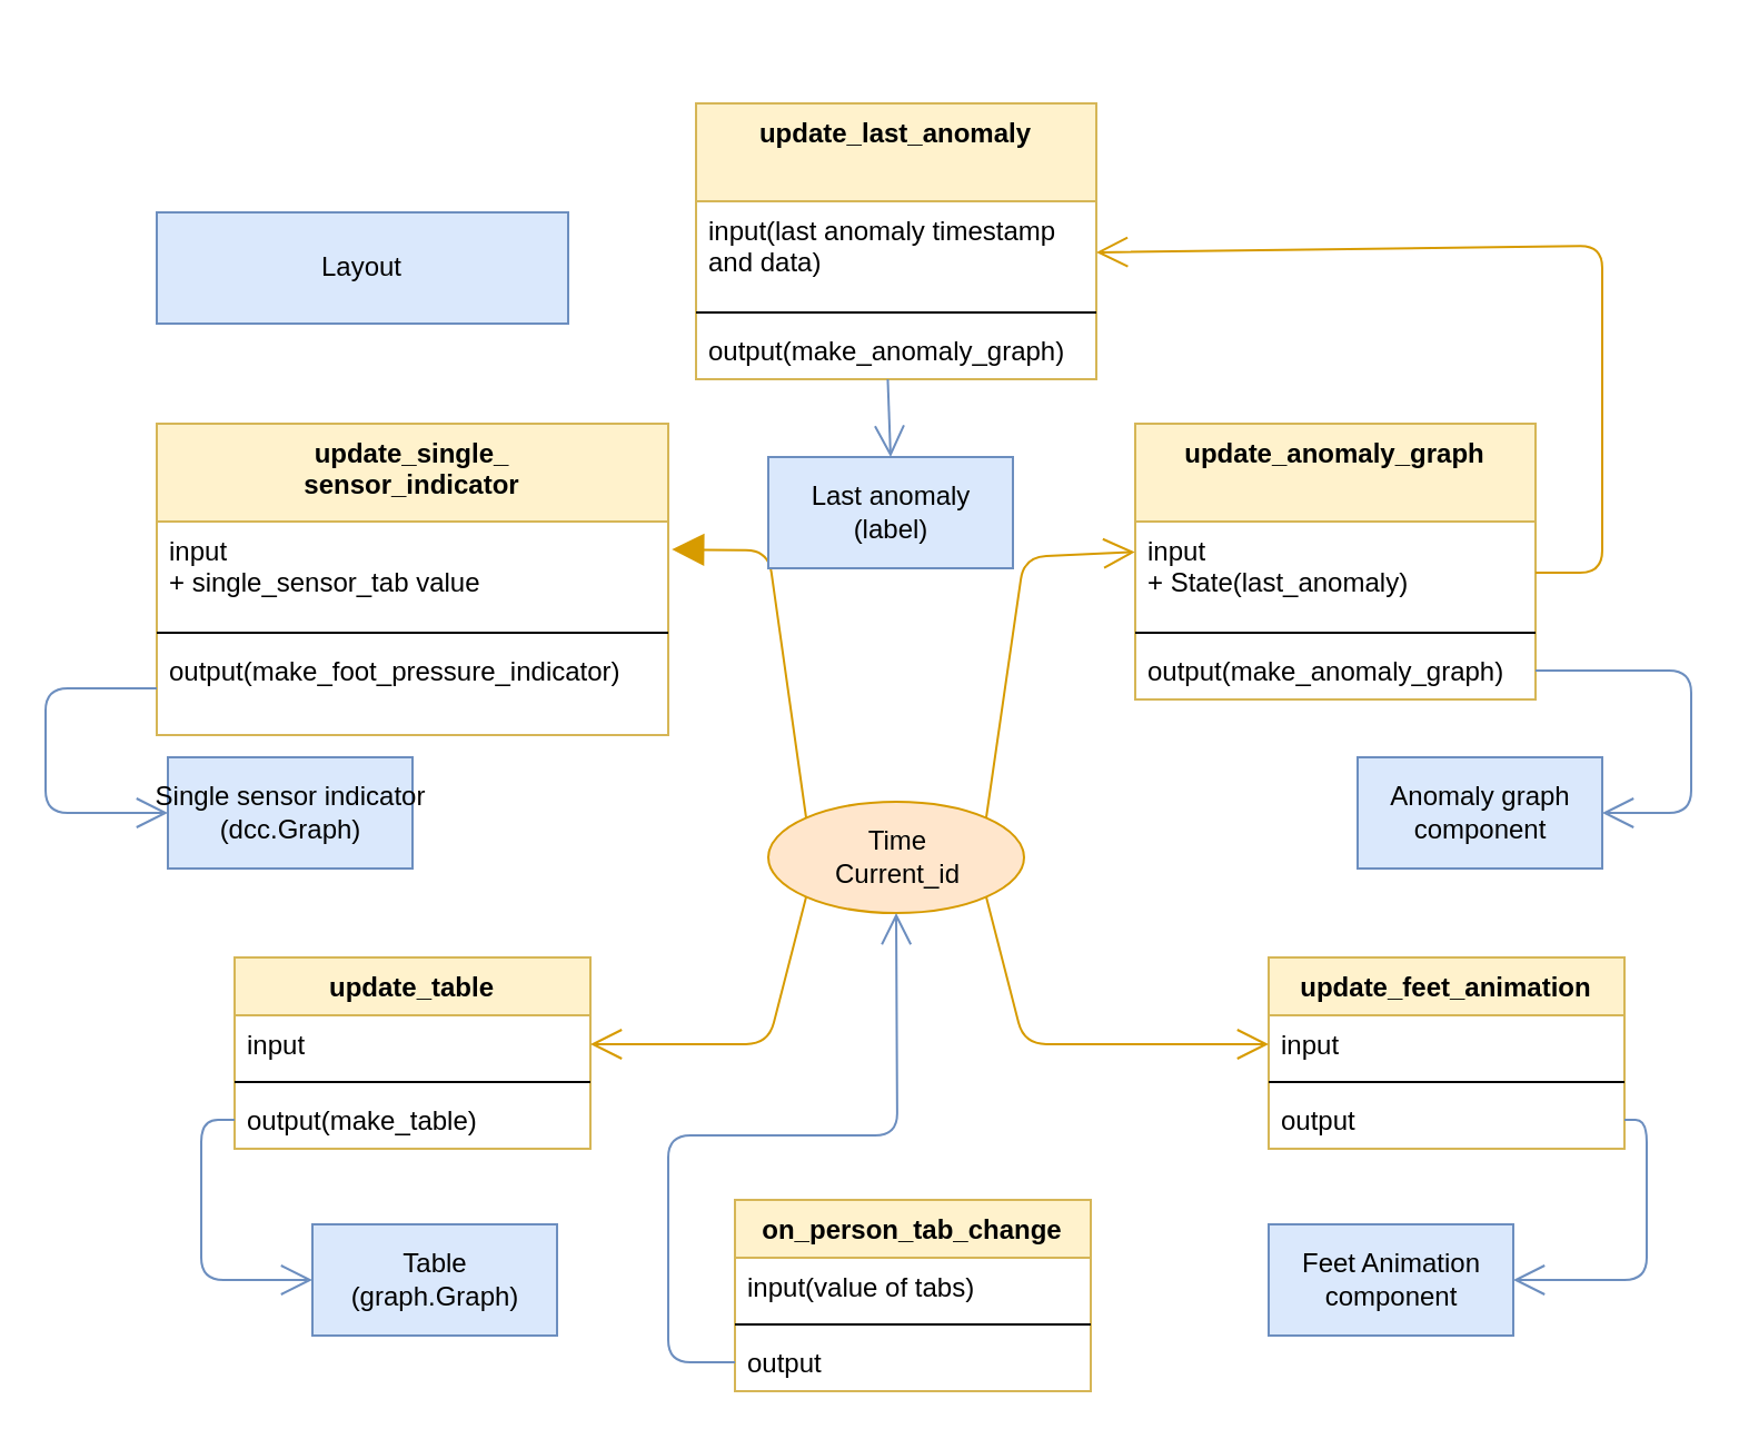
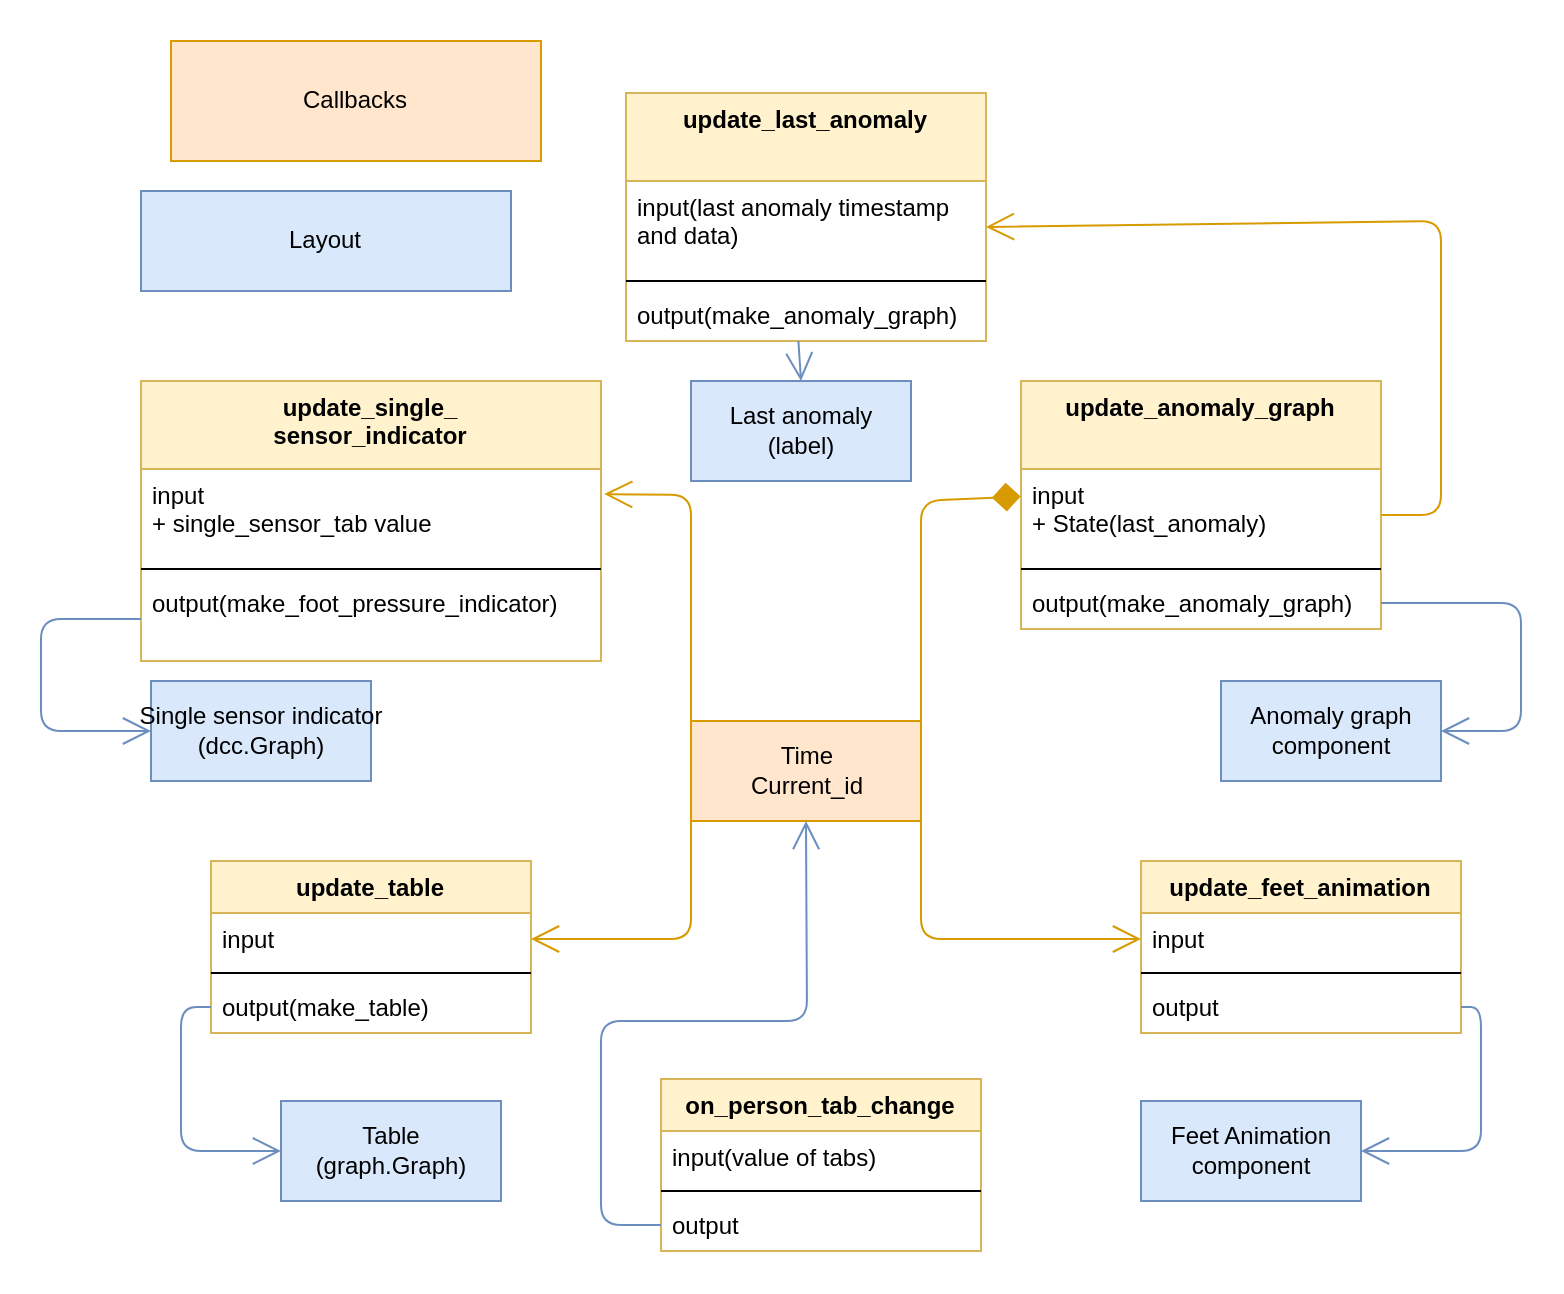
+ <mxCell id="43" value="Callbacks" style="rounded=0;whiteSpace=wrap;html=1;fillColor=#ffe6cc;strokeColor=#d79b00;" parent="1" vertex="1"><mxGeometry x="85" y="20" width="185" height="60" as="geometry" /></mxCell>
- <mxCell id="35" value="Last anomaly&lt;br&gt;(label)" style="html=1;fillColor=#dae8fc;strokeColor=#6c8ebf;" parent="1" vertex="1"><mxGeometry x="345" y="205" width="110" height="50" as="geometry" /></mxCell>
+ <mxCell id="35" value="Last anomaly&lt;br&gt;(label)" style="html=1;fillColor=#dae8fc;strokeColor=#6c8ebf;" parent="1" vertex="1"><mxGeometry x="345" y="190" width="110" height="50" as="geometry" /></mxCell>
- <mxCell id="21" value="" style="endArrow=block;endFill=1;endSize=12;html=1;exitX=0;exitY=0;exitDx=0;exitDy=0;entryX=1.007;entryY=0.273;entryDx=0;entryDy=0;fillColor=#ffe6cc;strokeColor=#d79b00;entryPerimeter=0;" parent="1" source="2" target="18" edge="1"><mxGeometry width="160" relative="1" as="geometry"><mxPoint x="355" y="420" as="sourcePoint" /><mxPoint x="310" y="479" as="targetPoint" /><Array as="points"><mxPoint x="345" y="247" /></Array></mxGeometry></mxCell>
+ <mxCell id="21" value="" style="endArrow=open;endFill=1;endSize=12;html=1;exitX=0;exitY=0;exitDx=0;exitDy=0;entryX=1.007;entryY=0.273;entryDx=0;entryDy=0;fillColor=#ffe6cc;strokeColor=#d79b00;entryPerimeter=0;" parent="1" source="2" target="18" edge="1"><mxGeometry width="160" relative="1" as="geometry"><mxPoint x="355" y="420" as="sourcePoint" /><mxPoint x="310" y="479" as="targetPoint" /><Array as="points"><mxPoint x="345" y="247" /></Array></mxGeometry></mxCell>
- <mxCell id="37" value="" style="endArrow=open;endFill=1;endSize=12;html=1;exitX=1;exitY=0;exitDx=0;exitDy=0;entryX=-0.001;entryY=0.298;entryDx=0;entryDy=0;fillColor=#ffe6cc;strokeColor=#d79b00;entryPerimeter=0;" parent="1" source="2" target="23" edge="1"><mxGeometry width="160" relative="1" as="geometry"><mxPoint x="355" y="370" as="sourcePoint" /><mxPoint x="310" y="267" as="targetPoint" /><Array as="points"><mxPoint x="460" y="250" /></Array></mxGeometry></mxCell>
+ <mxCell id="37" value="" style="endArrow=diamond;endFill=1;endSize=12;html=1;exitX=1;exitY=0;exitDx=0;exitDy=0;entryX=-0.001;entryY=0.298;entryDx=0;entryDy=0;fillColor=#ffe6cc;strokeColor=#d79b00;entryPerimeter=0;" parent="1" source="2" target="23" edge="1"><mxGeometry width="160" relative="1" as="geometry"><mxPoint x="355" y="370" as="sourcePoint" /><mxPoint x="310" y="267" as="targetPoint" /><Array as="points"><mxPoint x="460" y="250" /></Array></mxGeometry></mxCell>
- <mxCell id="2" value="Time&lt;br&gt;Current_id" style="ellipse;html=1;fillColor=#ffe6cc;strokeColor=#d79b00;" parent="1" vertex="1"><mxGeometry x="345" y="360" width="115" height="50" as="geometry" /></mxCell>
+ <mxCell id="2" value="Time&lt;br&gt;Current_id" style="html=1;fillColor=#ffe6cc;strokeColor=#d79b00;" parent="1" vertex="1"><mxGeometry x="345" y="360" width="115" height="50" as="geometry" /></mxCell>
